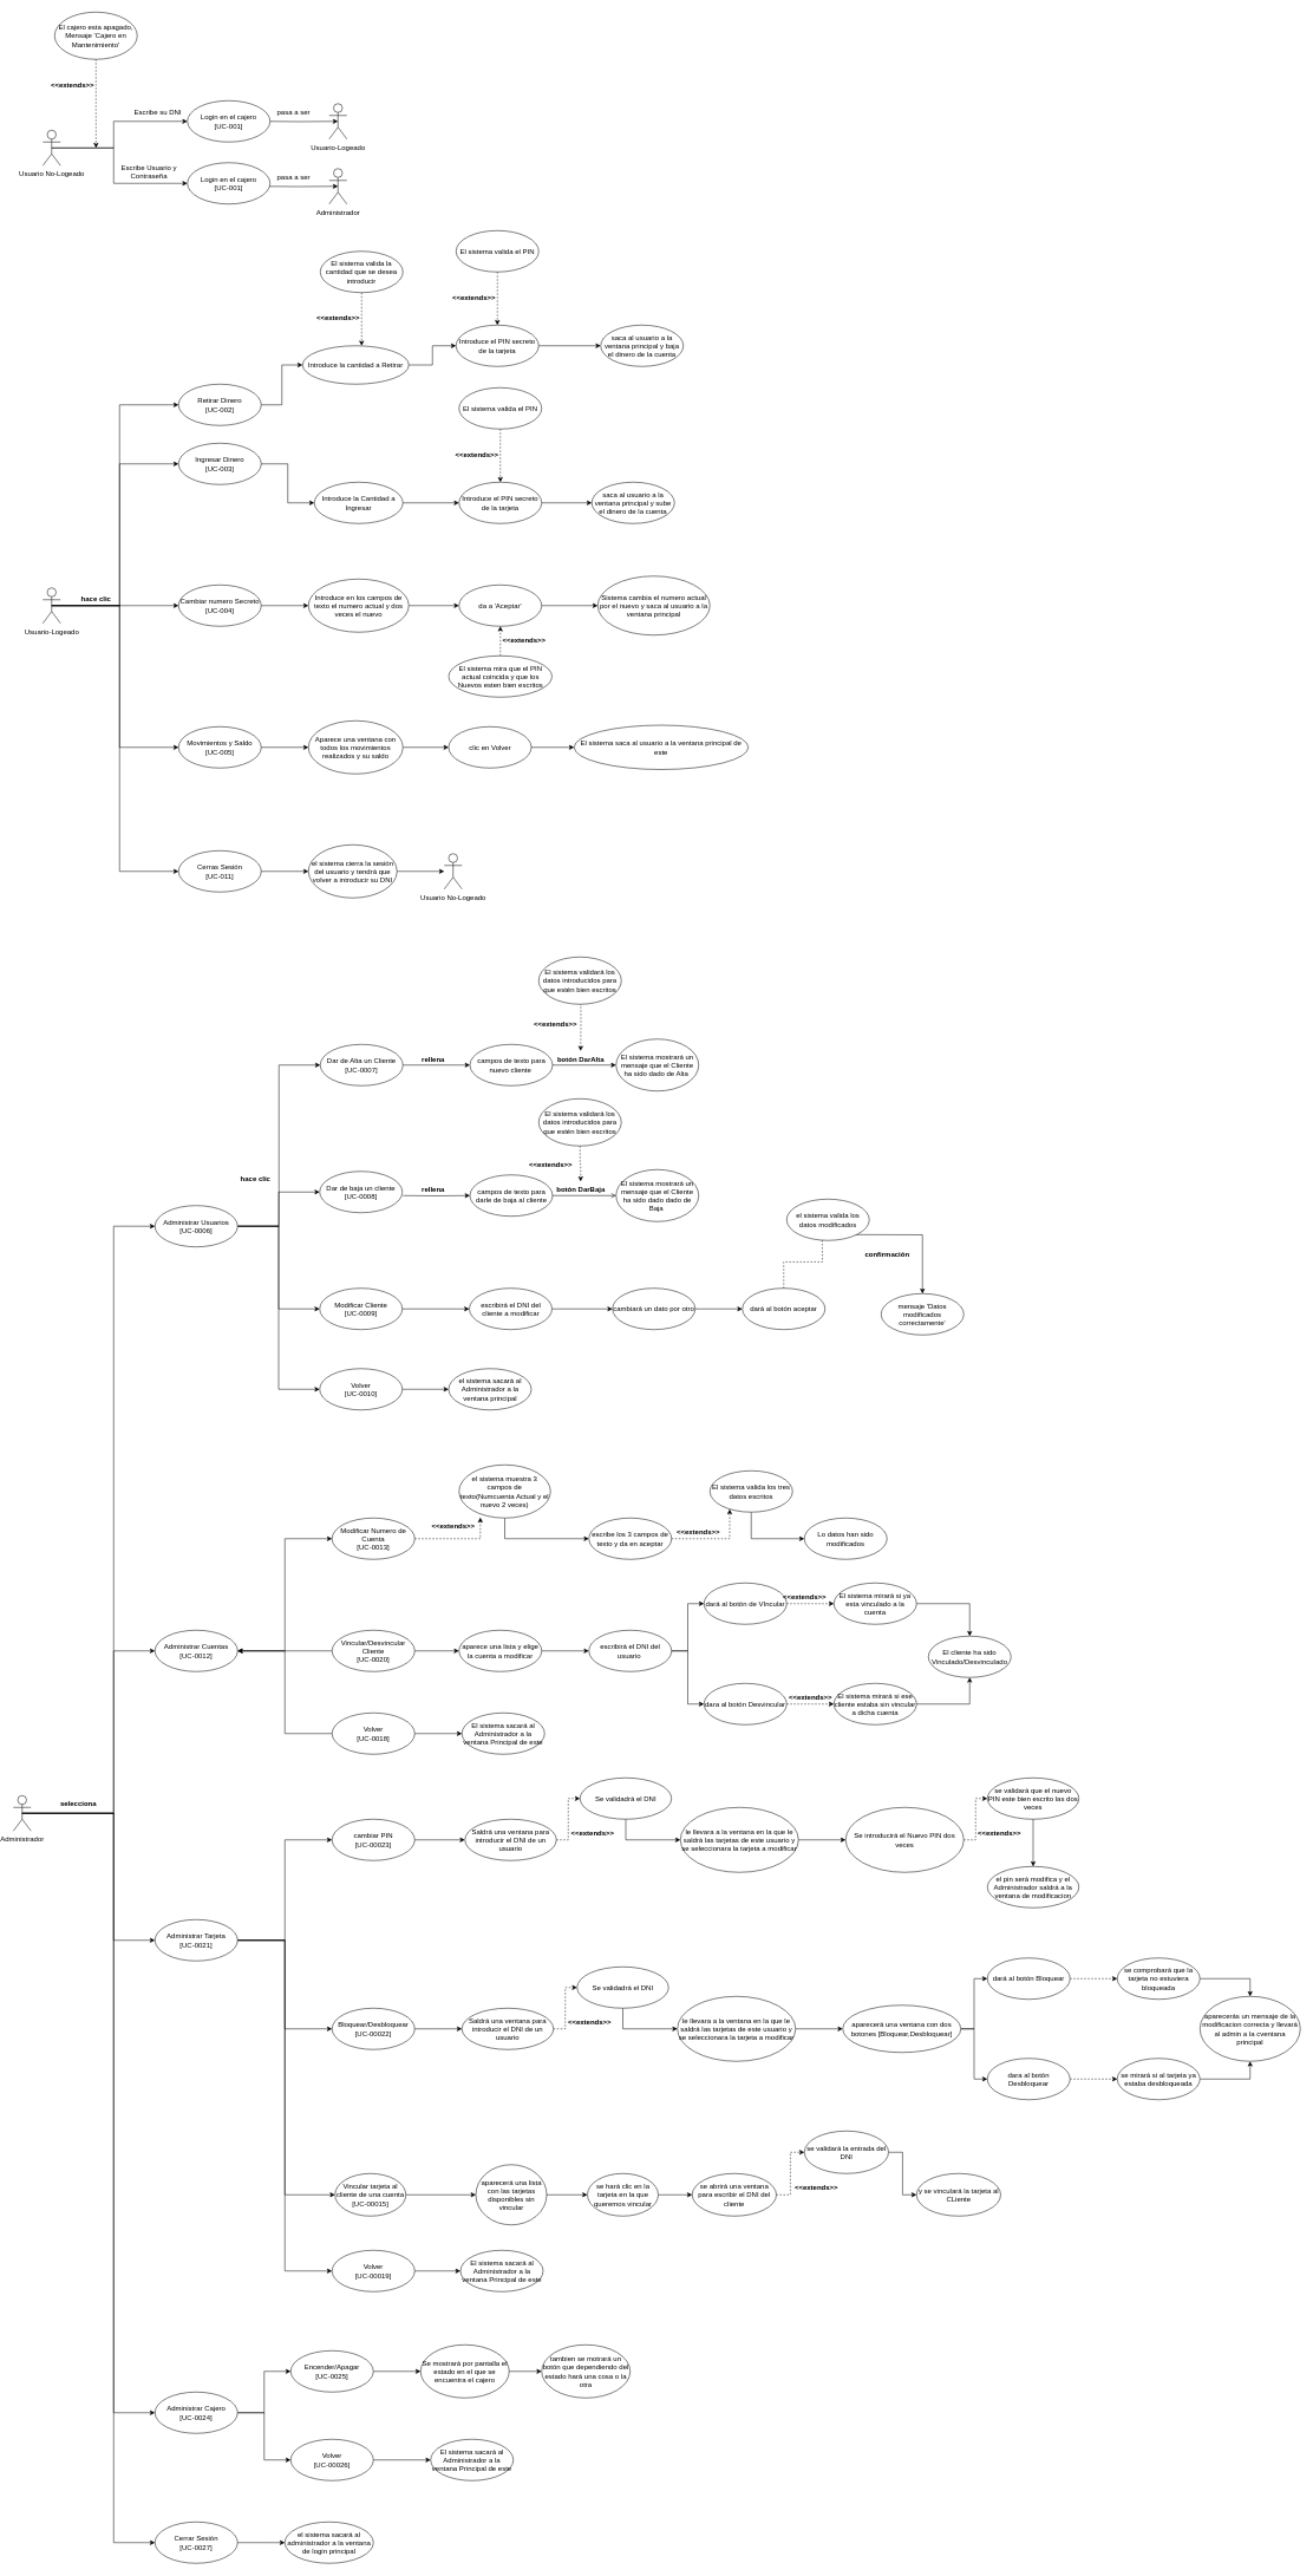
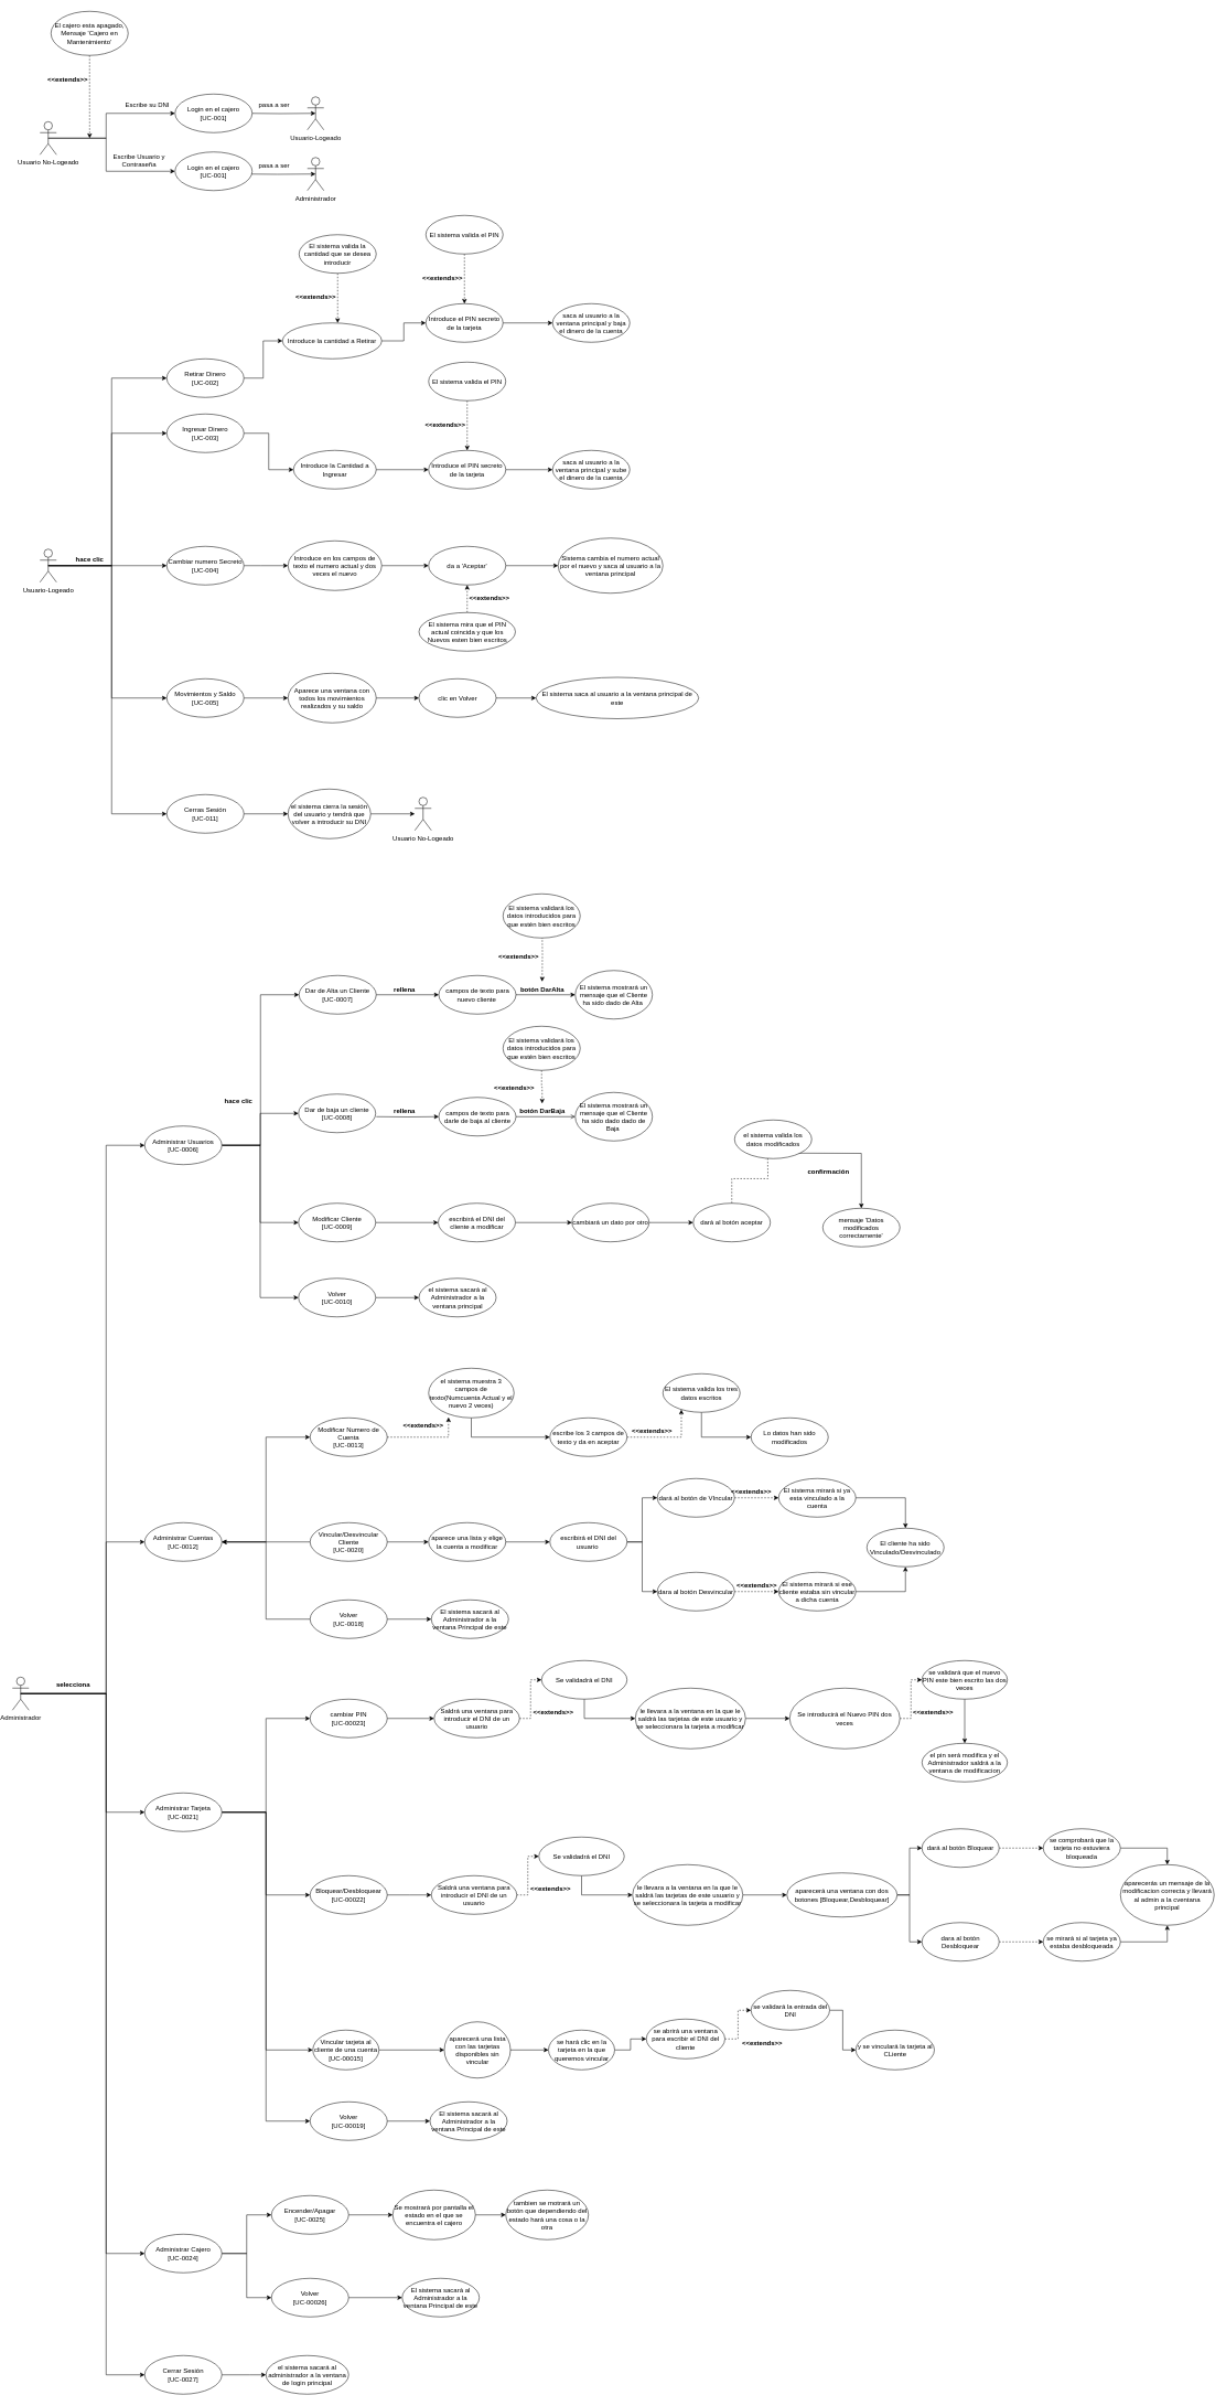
- <mxCell id="36" value="saca al usuario a la ventana principal y baja el dinero de la cuenta" style="ellipse;whiteSpace=wrap;html=1;" parent="1" vertex="1"><mxGeometry x="1015" y="550" width="140" height="70" as="geometry" /></mxCell>
+ <mxCell id="36" value="saca al usuario a la ventana principal y baja el dinero de la cuenta" style="ellipse;whiteSpace=wrap;html=1;" parent="1" vertex="1"><mxGeometry x="1000" y="550" width="140" height="70" as="geometry" /></mxCell>
- <mxCell id="210" value="se abrirá una ventana para escribir el DNI del cliente" style="ellipse;whiteSpace=wrap;html=1;" vertex="1" parent="1"><mxGeometry x="1170" y="3680" width="142.5" height="72" as="geometry" /></mxCell>
+ <mxCell id="210" value="se abrirá una ventana para escribir el DNI del cliente" style="ellipse;whiteSpace=wrap;html=1;" vertex="1" parent="1"><mxGeometry x="1170" y="3660" width="142.5" height="72" as="geometry" /></mxCell>
